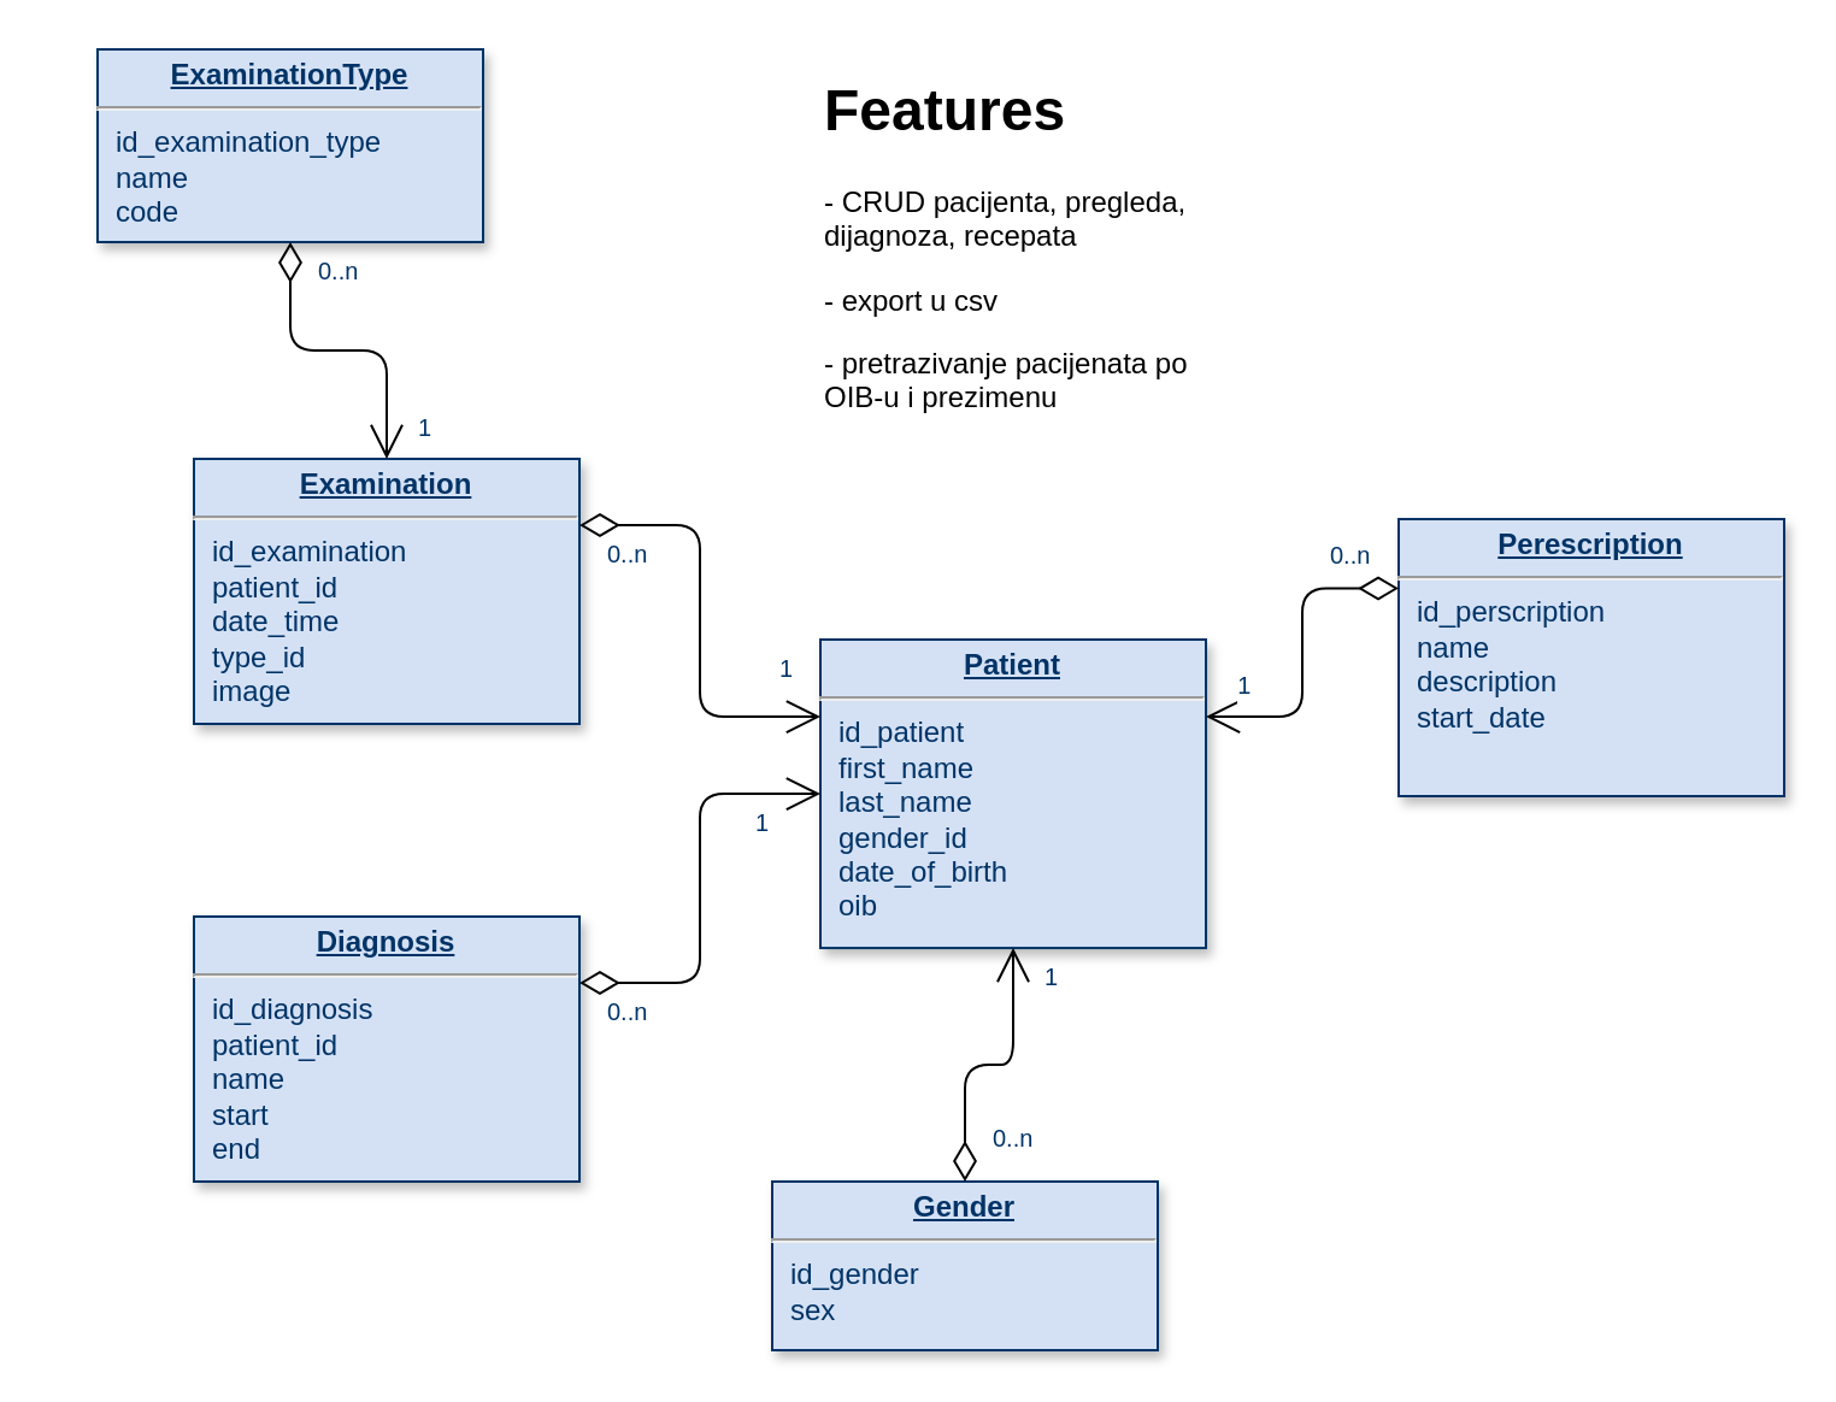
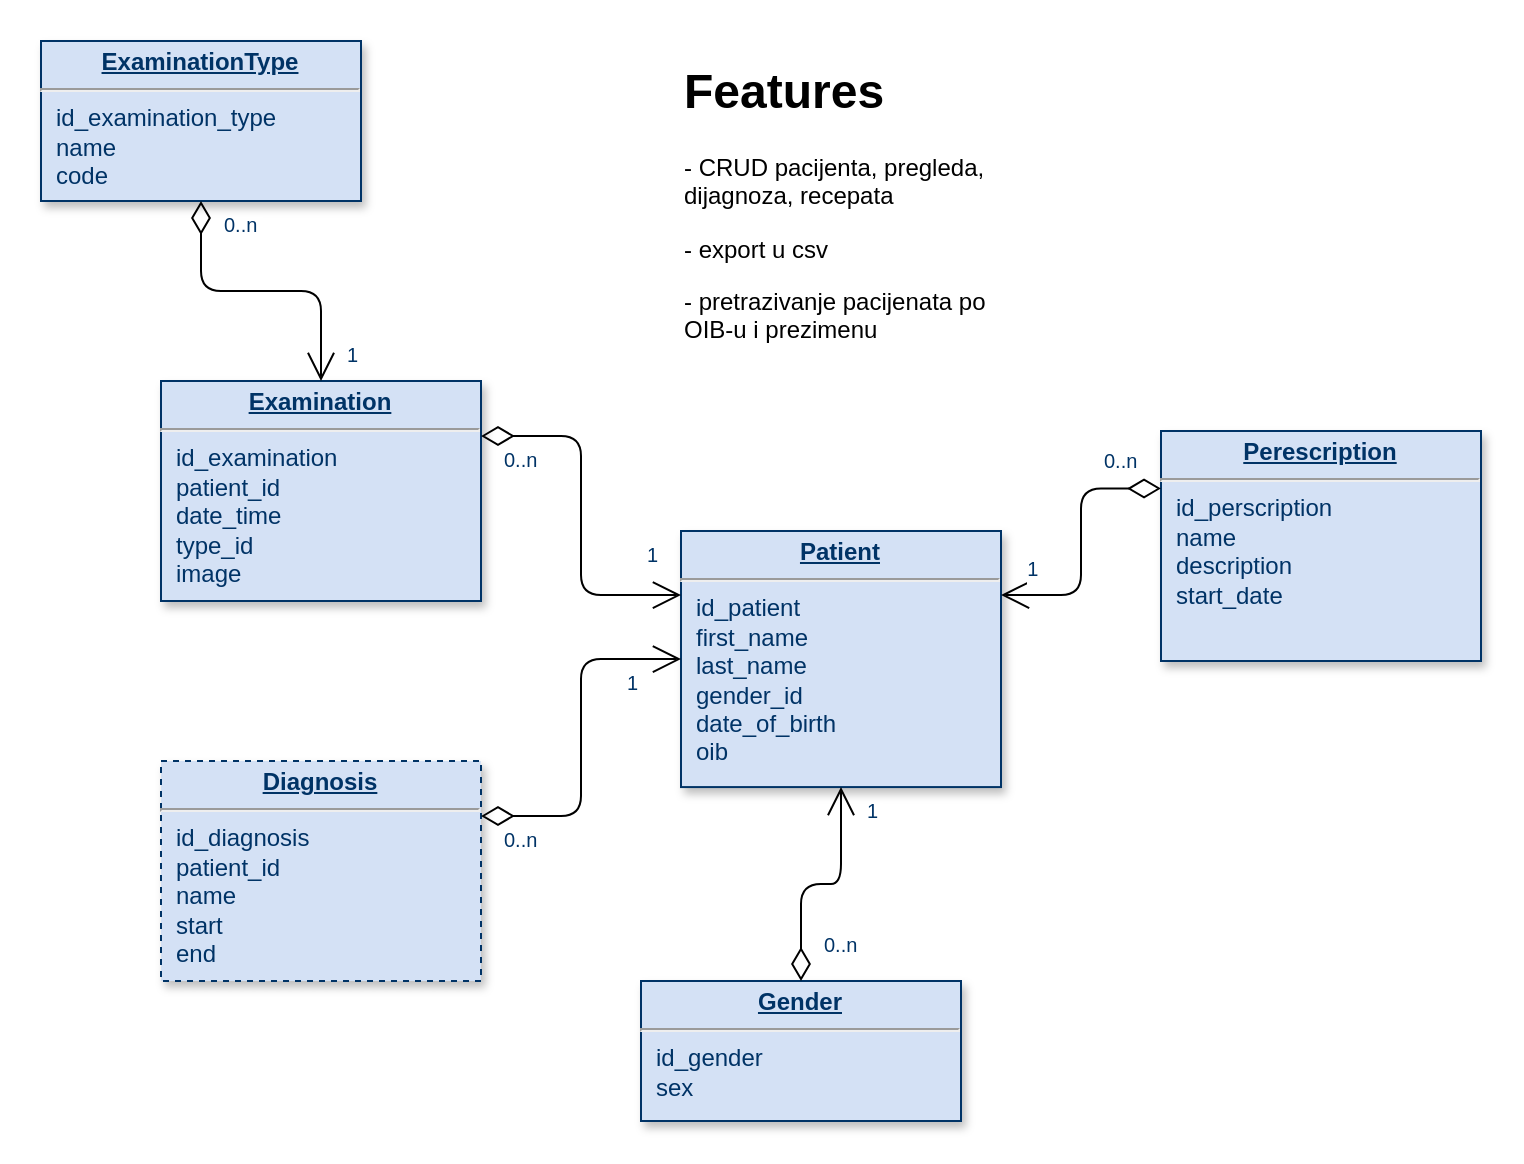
- <mxCell id="6" value="&lt;p style=&quot;margin: 0px; margin-top: 4px; text-align: center; text-decoration: underline;&quot;&gt;&lt;b&gt;ExaminationType&lt;/b&gt;&lt;/p&gt;&lt;hr&gt;&lt;p style=&quot;margin: 0px; margin-left: 8px;&quot;&gt;id_examination_type&lt;/p&gt;&lt;p style=&quot;margin: 0px; margin-left: 8px;&quot;&gt;name&lt;/p&gt;&lt;p style=&quot;margin: 0px; margin-left: 8px;&quot;&gt;code&lt;/p&gt;" style="verticalAlign=top;align=left;overflow=fill;fontSize=12;fontFamily=Helvetica;html=1;strokeColor=#003366;shadow=1;fillColor=#D4E1F5;fontColor=#003366" parent="1" vertex="1"><mxGeometry x="40" y="20" width="160" height="80" as="geometry" /></mxCell>
+ <mxCell id="6" value="&lt;p style=&quot;margin: 0px; margin-top: 4px; text-align: center; text-decoration: underline;&quot;&gt;&lt;b&gt;ExaminationType&lt;/b&gt;&lt;/p&gt;&lt;hr&gt;&lt;p style=&quot;margin: 0px; margin-left: 8px;&quot;&gt;id_examination_type&lt;/p&gt;&lt;p style=&quot;margin: 0px; margin-left: 8px;&quot;&gt;name&lt;/p&gt;&lt;p style=&quot;margin: 0px; margin-left: 8px;&quot;&gt;code&lt;/p&gt;" style="verticalAlign=top;align=left;overflow=fill;fontSize=12;fontFamily=Helvetica;html=1;strokeColor=#003366;shadow=1;fillColor=#D4E1F5;fontColor=#003366" parent="1" vertex="1"><mxGeometry x="20" y="20" width="160" height="80" as="geometry" /></mxCell>
- <mxCell id="3" value="&lt;p style=&quot;margin: 0px; margin-top: 4px; text-align: center; text-decoration: underline;&quot;&gt;&lt;b&gt;Diagnosis&lt;/b&gt;&lt;/p&gt;&lt;hr&gt;&lt;p style=&quot;margin: 0px; margin-left: 8px;&quot;&gt;id_diagnosis&lt;/p&gt;&lt;p style=&quot;margin: 0px; margin-left: 8px;&quot;&gt;patient_id&lt;/p&gt;&lt;p style=&quot;margin: 0px; margin-left: 8px;&quot;&gt;name&lt;/p&gt;&lt;p style=&quot;margin: 0px; margin-left: 8px;&quot;&gt;start&lt;/p&gt;&lt;p style=&quot;margin: 0px; margin-left: 8px;&quot;&gt;end&lt;/p&gt;" style="verticalAlign=top;align=left;overflow=fill;fontSize=12;fontFamily=Helvetica;html=1;strokeColor=#003366;shadow=1;fillColor=#D4E1F5;fontColor=#003366" parent="1" vertex="1"><mxGeometry x="80" y="380" width="160" height="110" as="geometry" /></mxCell>
+ <mxCell id="3" value="&lt;p style=&quot;margin: 0px; margin-top: 4px; text-align: center; text-decoration: underline;&quot;&gt;&lt;b&gt;Diagnosis&lt;/b&gt;&lt;/p&gt;&lt;hr&gt;&lt;p style=&quot;margin: 0px; margin-left: 8px;&quot;&gt;id_diagnosis&lt;/p&gt;&lt;p style=&quot;margin: 0px; margin-left: 8px;&quot;&gt;patient_id&lt;/p&gt;&lt;p style=&quot;margin: 0px; margin-left: 8px;&quot;&gt;name&lt;/p&gt;&lt;p style=&quot;margin: 0px; margin-left: 8px;&quot;&gt;start&lt;/p&gt;&lt;p style=&quot;margin: 0px; margin-left: 8px;&quot;&gt;end&lt;/p&gt;" style="verticalAlign=top;align=left;overflow=fill;fontSize=12;fontFamily=Helvetica;html=1;strokeColor=#003366;shadow=1;fillColor=#D4E1F5;fontColor=#003366;dashed=1;" parent="1" vertex="1"><mxGeometry x="80" y="380" width="160" height="110" as="geometry" /></mxCell>
